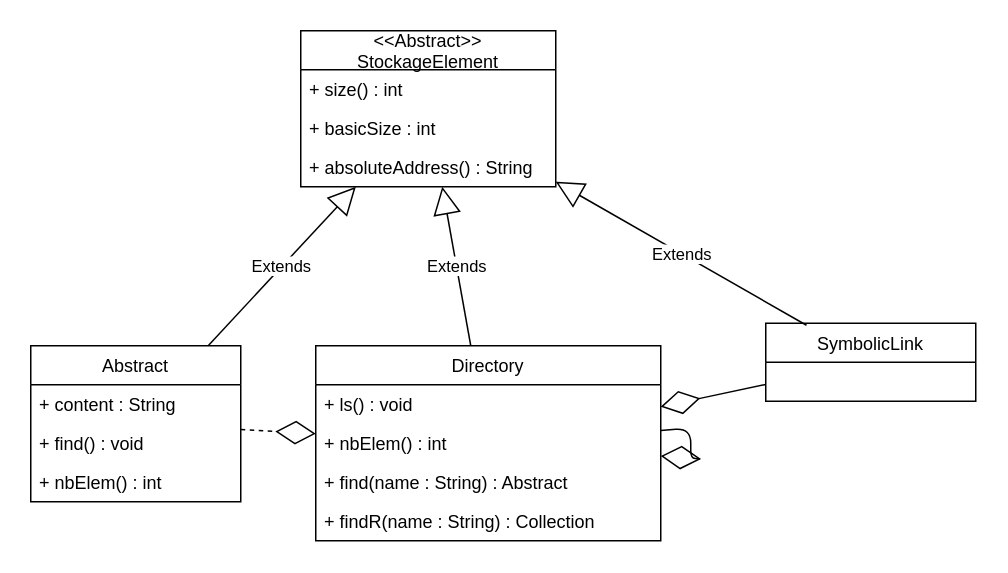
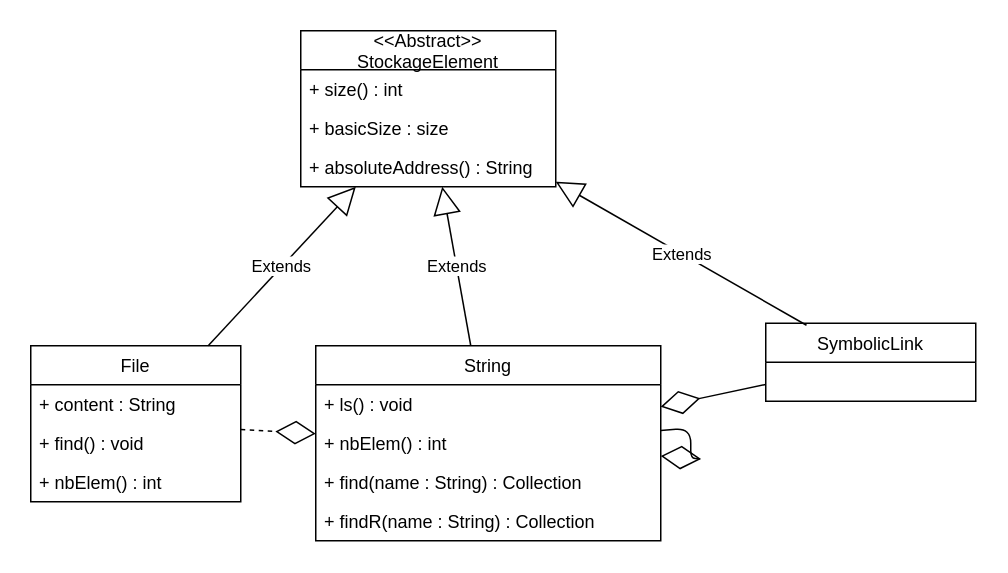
- <mxCell id="19" value="+ basicSize : int" style="text;strokeColor=none;fillColor=none;align=left;verticalAlign=top;spacingLeft=4;spacingRight=4;overflow=hidden;rotatable=0;points=[[0,0.5],[1,0.5]];portConstraint=eastwest;" vertex="1" parent="17"><mxGeometry y="52" width="170" height="26" as="geometry" /></mxCell>
+ <mxCell id="19" value="+ basicSize : size" style="text;strokeColor=none;fillColor=none;align=left;verticalAlign=top;spacingLeft=4;spacingRight=4;overflow=hidden;rotatable=0;points=[[0,0.5],[1,0.5]];portConstraint=eastwest;" vertex="1" parent="17"><mxGeometry y="52" width="170" height="26" as="geometry" /></mxCell>
- <mxCell id="7" value="Abstract" style="swimlane;fontStyle=0;childLayout=stackLayout;horizontal=1;startSize=26;fillColor=none;horizontalStack=0;resizeParent=1;resizeParentMax=0;resizeLast=0;collapsible=1;marginBottom=0;" vertex="1" parent="1"><mxGeometry x="20" y="230" width="140" height="104" as="geometry" /></mxCell>
+ <mxCell id="7" value="File" style="swimlane;fontStyle=0;childLayout=stackLayout;horizontal=1;startSize=26;fillColor=none;horizontalStack=0;resizeParent=1;resizeParentMax=0;resizeLast=0;collapsible=1;marginBottom=0;" vertex="1" parent="1"><mxGeometry x="20" y="230" width="140" height="104" as="geometry" /></mxCell>
- <mxCell id="11" value="Directory" style="swimlane;fontStyle=0;childLayout=stackLayout;horizontal=1;startSize=26;fillColor=none;horizontalStack=0;resizeParent=1;resizeParentMax=0;resizeLast=0;collapsible=1;marginBottom=0;" vertex="1" parent="1"><mxGeometry x="210" y="230" width="230" height="130" as="geometry" /></mxCell>
+ <mxCell id="11" value="String" style="swimlane;fontStyle=0;childLayout=stackLayout;horizontal=1;startSize=26;fillColor=none;horizontalStack=0;resizeParent=1;resizeParentMax=0;resizeLast=0;collapsible=1;marginBottom=0;" vertex="1" parent="1"><mxGeometry x="210" y="230" width="230" height="130" as="geometry" /></mxCell>
- <mxCell id="14" value="+ find(name : String) : Abstract" style="text;strokeColor=none;fillColor=none;align=left;verticalAlign=top;spacingLeft=4;spacingRight=4;overflow=hidden;rotatable=0;points=[[0,0.5],[1,0.5]];portConstraint=eastwest;" vertex="1" parent="11"><mxGeometry y="78" width="230" height="26" as="geometry" /></mxCell>
+ <mxCell id="14" value="+ find(name : String) : Collection" style="text;strokeColor=none;fillColor=none;align=left;verticalAlign=top;spacingLeft=4;spacingRight=4;overflow=hidden;rotatable=0;points=[[0,0.5],[1,0.5]];portConstraint=eastwest;" vertex="1" parent="11"><mxGeometry y="78" width="230" height="26" as="geometry" /></mxCell>
